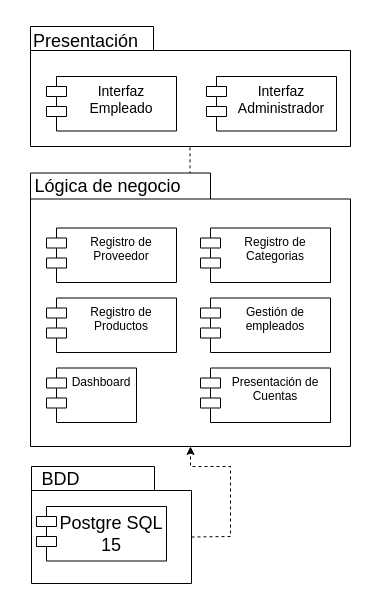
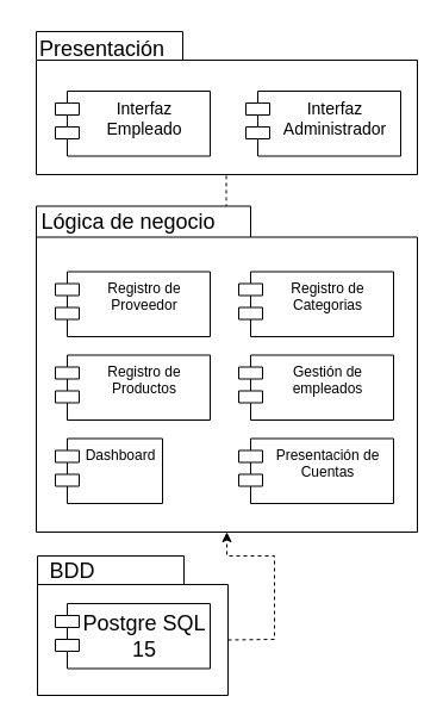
- <mxCell id="10" value="&lt;font style=&quot;font-size: 18px;&quot;&gt;Postgre SQL 15&lt;/font&gt;" style="shape=module;align=left;spacingLeft=20;align=center;verticalAlign=top;whiteSpace=wrap;html=1;" vertex="1" parent="1"><mxGeometry x="36" y="506" width="130" height="54.5" as="geometry" /></mxCell>
+ <mxCell id="10" value="&lt;font style=&quot;font-size: 18px;&quot;&gt;Postgre SQL 15&lt;/font&gt;" style="shape=module;align=left;spacingLeft=20;align=center;verticalAlign=top;whiteSpace=wrap;html=1;" vertex="1" parent="1"><mxGeometry x="46" y="506" width="130" height="54.5" as="geometry" /></mxCell>
